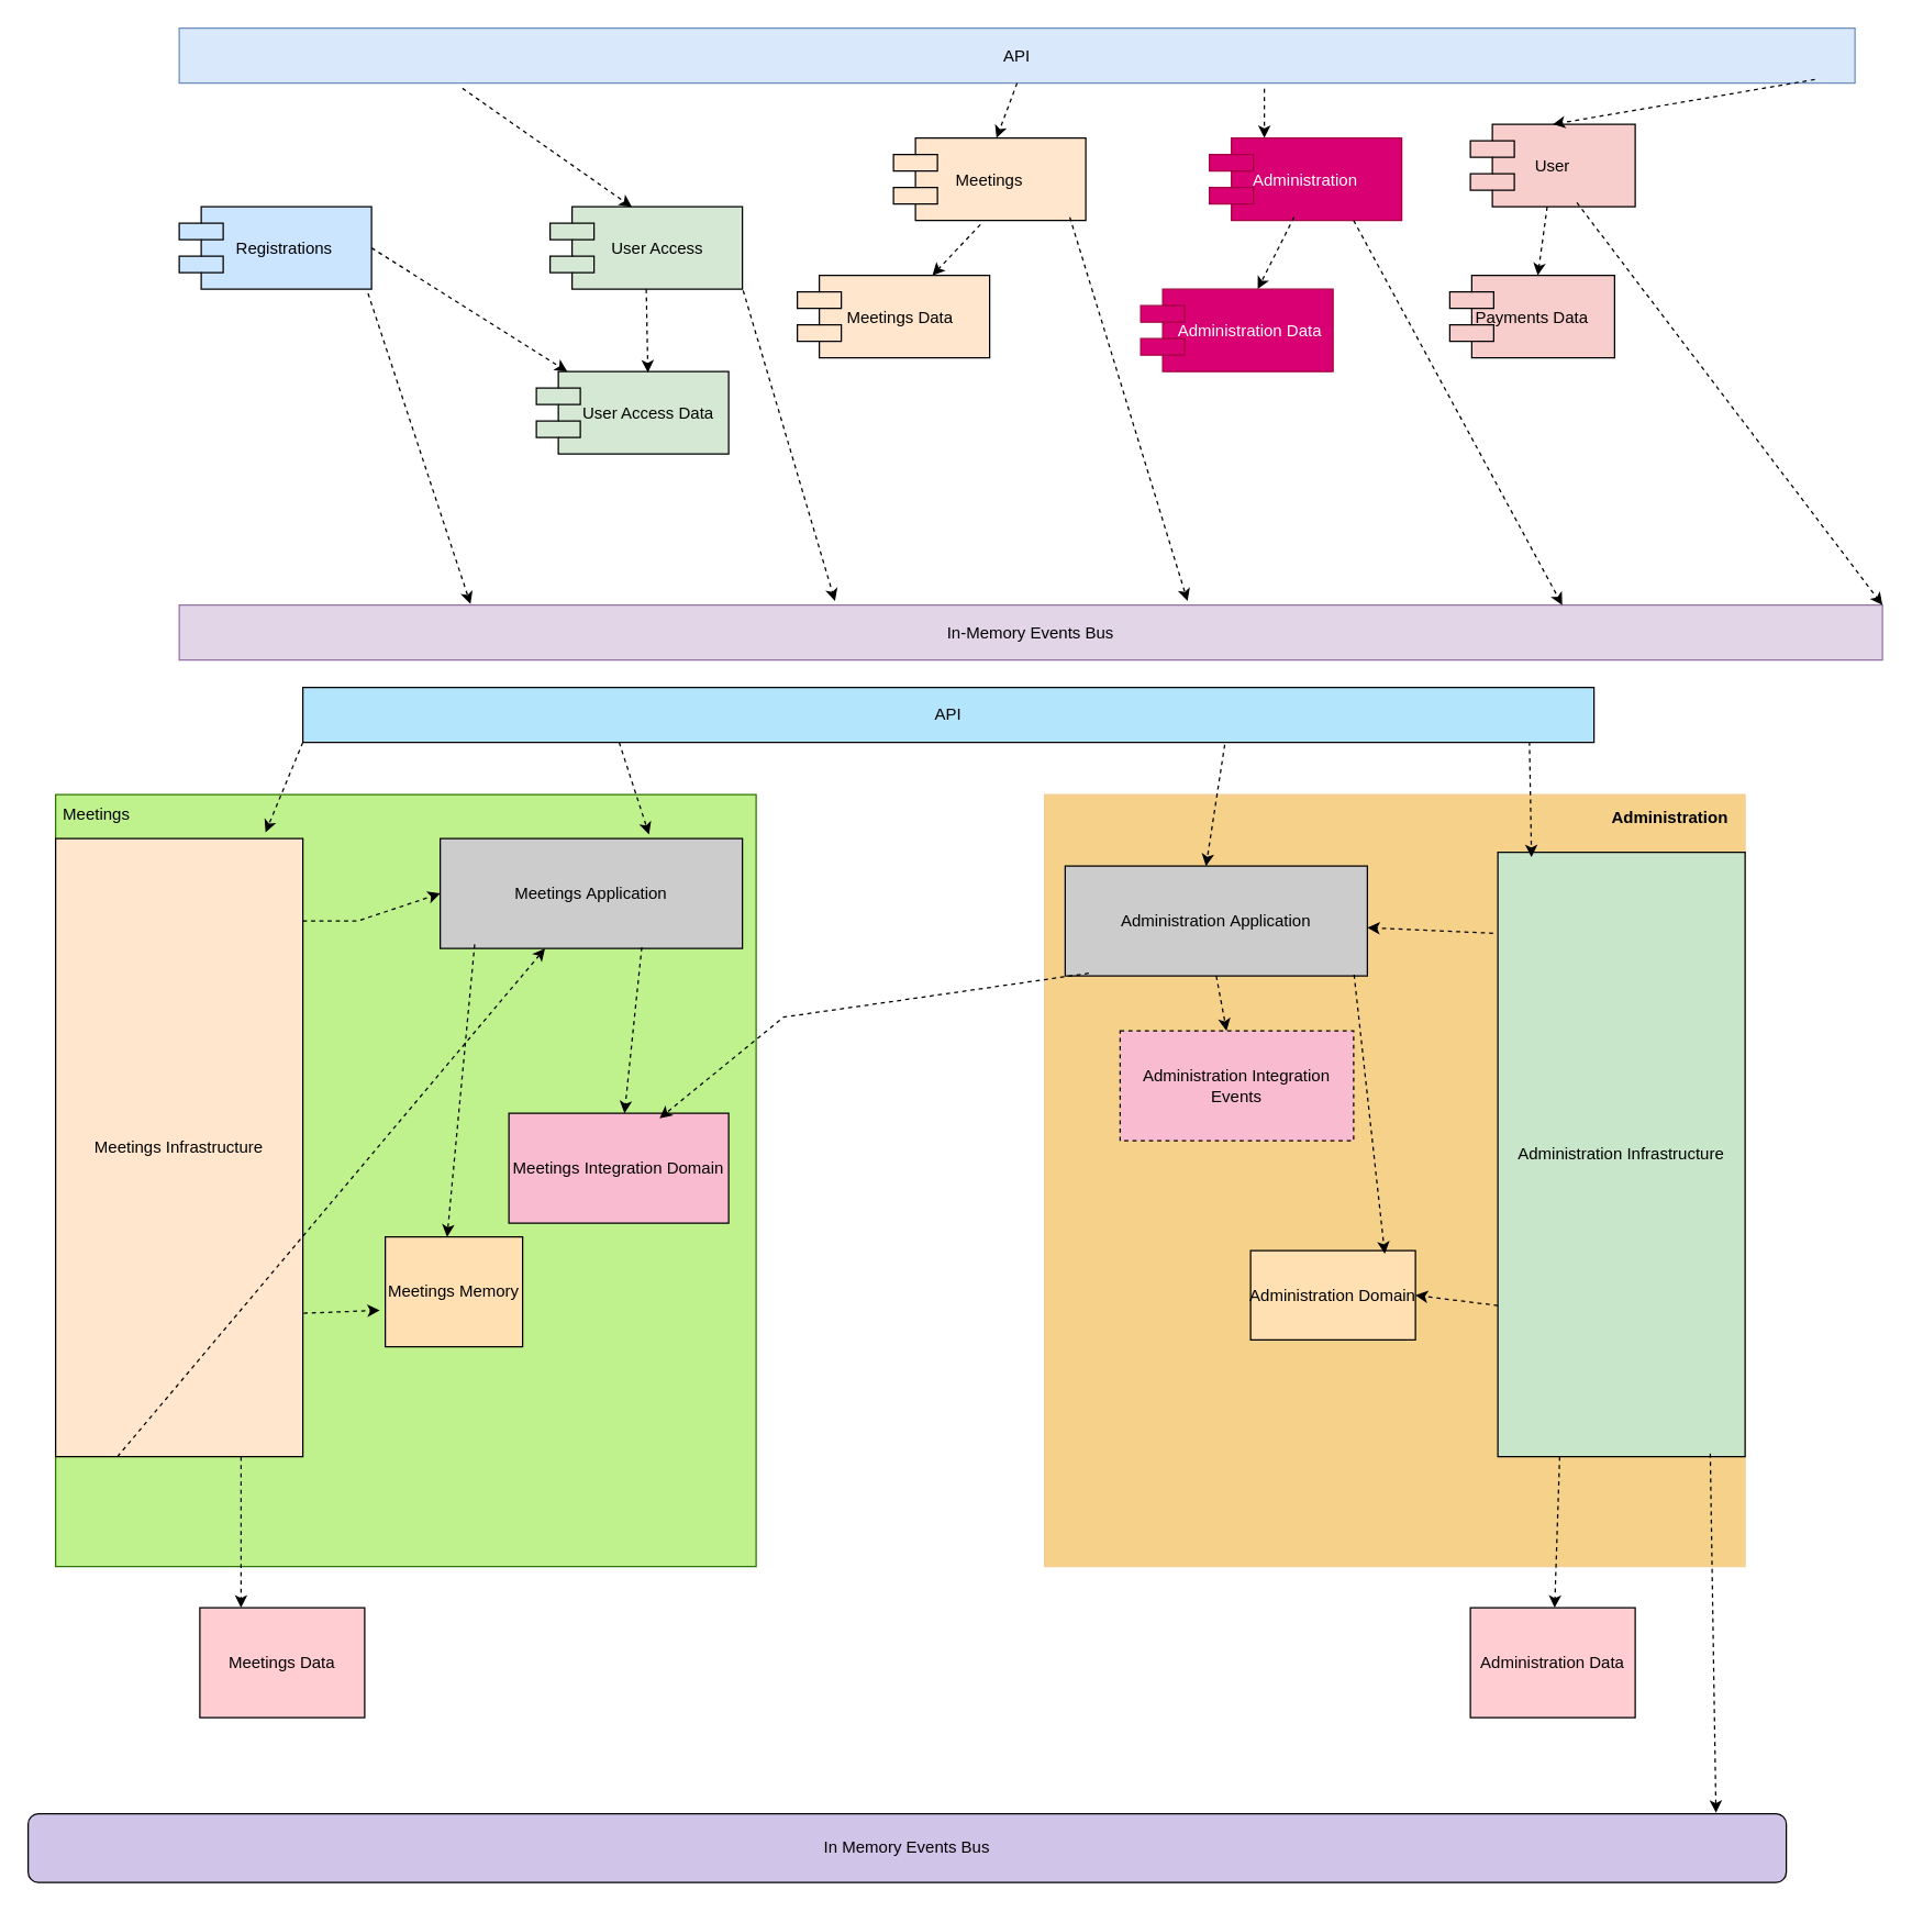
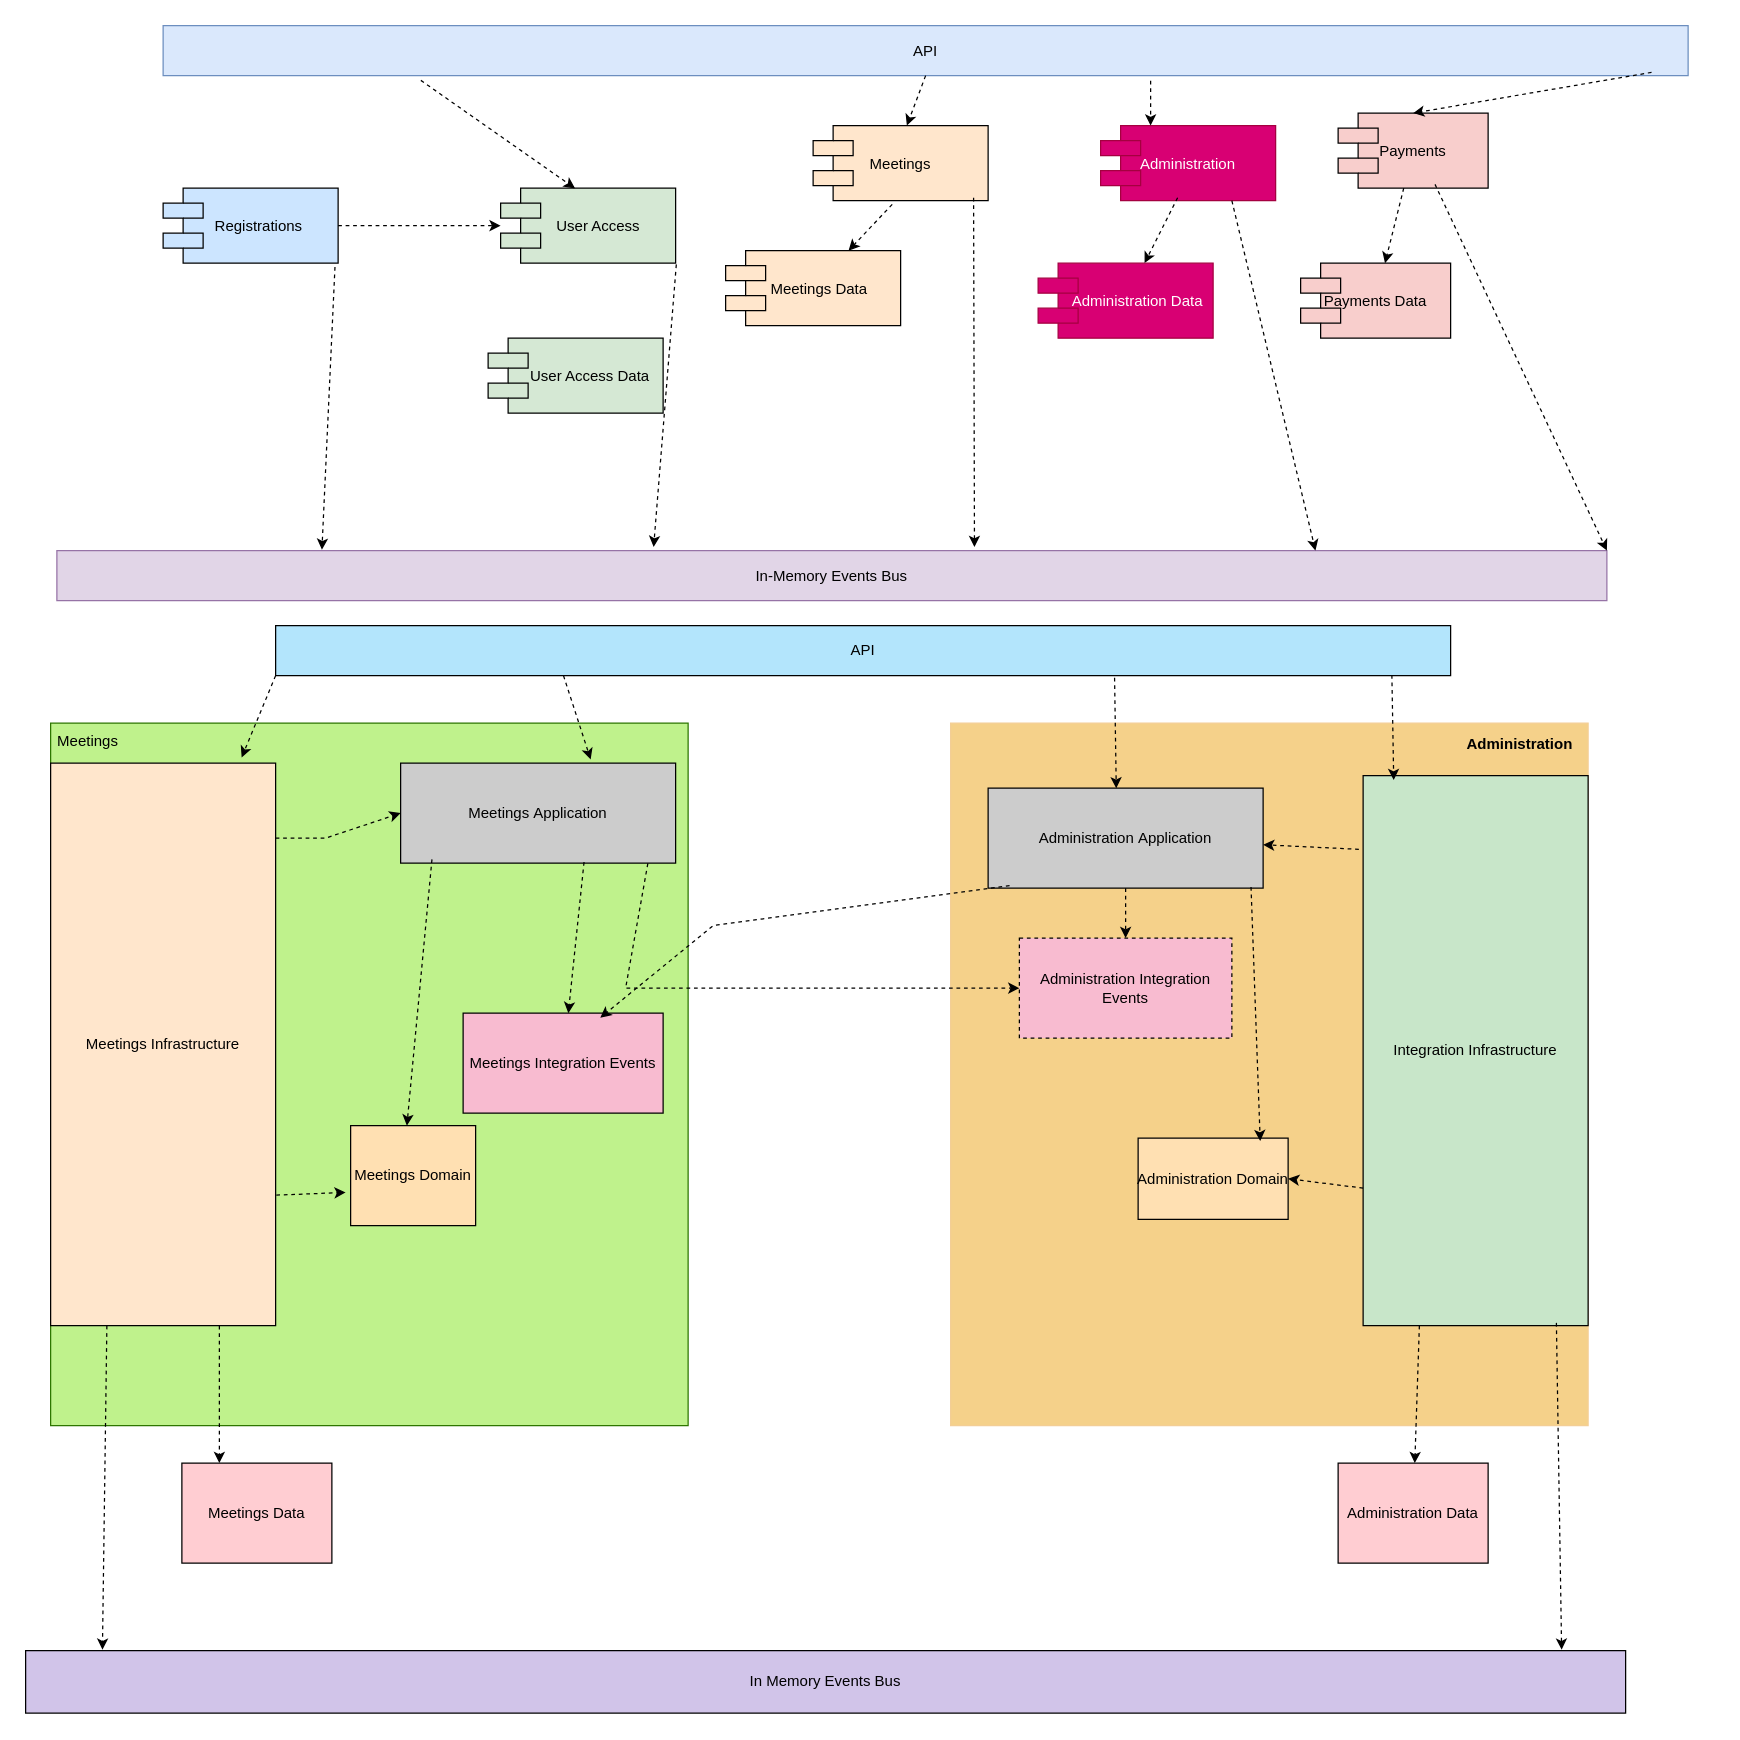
- <mxCell id="8" value="User" style="shape=component;fillColor=#f8cecc;" vertex="1" parent="1"><mxGeometry x="1070" y="90" width="120" height="60" as="geometry" /></mxCell>
+ <mxCell id="8" value="Payments" style="shape=component;fillColor=#f8cecc;" vertex="1" parent="1"><mxGeometry x="1070" y="90" width="120" height="60" as="geometry" /></mxCell>
- <mxCell id="19" value="" style="endArrow=classic;html=1;rounded=0;dashed=1;exitX=1;exitY=0.5;exitDx=0;exitDy=0;" edge="1" parent="1" source="5" target="9"><mxGeometry width="50" height="50" relative="1" as="geometry"><mxPoint x="440" y="100" as="sourcePoint" /><mxPoint x="440" y="166" as="targetPoint" /></mxGeometry></mxCell>
+ <mxCell id="19" value="" style="endArrow=classic;html=1;rounded=0;dashed=1;exitX=1;exitY=0.5;exitDx=0;exitDy=0;" edge="1" parent="1" source="5" target="6"><mxGeometry width="50" height="50" relative="1" as="geometry"><mxPoint x="440" y="100" as="sourcePoint" /><mxPoint x="440" y="166" as="targetPoint" /></mxGeometry></mxCell>
- <mxCell id="11" value="Payments Data" style="shape=component;fillColor=#f8cecc;" vertex="1" parent="1"><mxGeometry x="1055" y="200" width="120" height="60" as="geometry" /></mxCell>
+ <mxCell id="11" value="Payments Data" style="shape=component;fillColor=#f8cecc;" vertex="1" parent="1"><mxGeometry x="1040" y="210" width="120" height="60" as="geometry" /></mxCell>
- <mxCell id="21" value="" style="endArrow=classic;html=1;rounded=0;dashed=1;exitX=0.5;exitY=1;exitDx=0;exitDy=0;entryX=0.58;entryY=0.012;entryDx=0;entryDy=0;entryPerimeter=0;" edge="1" parent="1" source="6" target="9"><mxGeometry width="50" height="50" relative="1" as="geometry"><mxPoint x="580" y="300" as="sourcePoint" /><mxPoint x="580" y="366" as="targetPoint" /></mxGeometry></mxCell>
- <mxCell id="12" value="In-Memory Events Bus" style="shape=rectangle;fillColor=#e1d5e7;strokeColor=#9673a6;" vertex="1" parent="1"><mxGeometry x="130" y="440" width="1240" height="40" as="geometry" /></mxCell>
+ <mxCell id="12" value="In-Memory Events Bus" style="shape=rectangle;fillColor=#e1d5e7;strokeColor=#9673a6;" vertex="1" parent="1"><mxGeometry x="45" y="440" width="1240" height="40" as="geometry" /></mxCell>
- <mxCell id="37" value="Administration Application" style="rounded=0;whiteSpace=wrap;fillColor=#cccccc;" vertex="1" parent="1"><mxGeometry x="775" y="630" width="220" height="80" as="geometry" /></mxCell>
+ <mxCell id="37" value="Administration Application" style="rounded=0;whiteSpace=wrap;fillColor=#cccccc;" vertex="1" parent="1"><mxGeometry x="790" y="630" width="220" height="80" as="geometry" /></mxCell>
+ <mxCell id="54" value="" style="endArrow=classic;html=1;rounded=0;dashed=1;exitX=0.899;exitY=1.003;exitDx=0;exitDy=0;exitPerimeter=0;" edge="1" parent="1" source="30" target="38"><mxGeometry width="50" height="50" relative="1" as="geometry"><mxPoint x="670" y="740" as="sourcePoint" /><mxPoint x="780" y="780" as="targetPoint" /><Array as="points"><mxPoint x="500" y="790" /></Array></mxGeometry></mxCell>
- <mxCell id="39" value="Administration Infrastructure" style="rounded=0;whiteSpace=wrap;fillColor=#c8e6c9;" vertex="1" parent="1"><mxGeometry x="1090" y="620" width="180" height="440" as="geometry" /></mxCell>
+ <mxCell id="39" value="Integration Infrastructure" style="rounded=0;whiteSpace=wrap;fillColor=#c8e6c9;" vertex="1" parent="1"><mxGeometry x="1090" y="620" width="180" height="440" as="geometry" /></mxCell>
- <mxCell id="31" value="Meetings Integration Domain" style="rounded=0;whiteSpace=wrap;fillColor=#f8bbd0;" vertex="1" parent="1"><mxGeometry x="370" y="810" width="160" height="80" as="geometry" /></mxCell>
+ <mxCell id="31" value="Meetings Integration Events" style="rounded=0;whiteSpace=wrap;fillColor=#f8bbd0;" vertex="1" parent="1"><mxGeometry x="370" y="810" width="160" height="80" as="geometry" /></mxCell>
- <mxCell id="52" value="" style="endArrow=classic;html=1;rounded=0;dashed=1;exitX=0.25;exitY=1;exitDx=0;exitDy=0;" edge="1" parent="1" source="32" target="30"><mxGeometry width="50" height="50" relative="1" as="geometry"><mxPoint x="300" y="1260" as="sourcePoint" /><mxPoint x="85" y="1310" as="targetPoint" /></mxGeometry></mxCell>
+ <mxCell id="52" value="" style="endArrow=classic;html=1;rounded=0;dashed=1;exitX=0.25;exitY=1;exitDx=0;exitDy=0;entryX=0.048;entryY=-0.015;entryDx=0;entryDy=0;entryPerimeter=0;" edge="1" parent="1" source="32" target="35"><mxGeometry width="50" height="50" relative="1" as="geometry"><mxPoint x="300" y="1260" as="sourcePoint" /><mxPoint x="85" y="1310" as="targetPoint" /></mxGeometry></mxCell>
- <mxCell id="33" value="Meetings Memory" style="rounded=0;whiteSpace=wrap;fillColor=#ffe0b2;" vertex="1" parent="1"><mxGeometry x="280" y="900" width="100" height="80" as="geometry" /></mxCell>
+ <mxCell id="33" value="Meetings Domain" style="rounded=0;whiteSpace=wrap;fillColor=#ffe0b2;" vertex="1" parent="1"><mxGeometry x="280" y="900" width="100" height="80" as="geometry" /></mxCell>
- <mxCell id="35" value="In Memory Events Bus" style="whiteSpace=wrap;fillColor=#d1c4e9;rounded=1;" vertex="1" parent="1"><mxGeometry x="20" y="1320" width="1280" height="50" as="geometry" /></mxCell>
+ <mxCell id="35" value="In Memory Events Bus" style="rounded=0;whiteSpace=wrap;fillColor=#d1c4e9;" vertex="1" parent="1"><mxGeometry x="20" y="1320" width="1280" height="50" as="geometry" /></mxCell>
